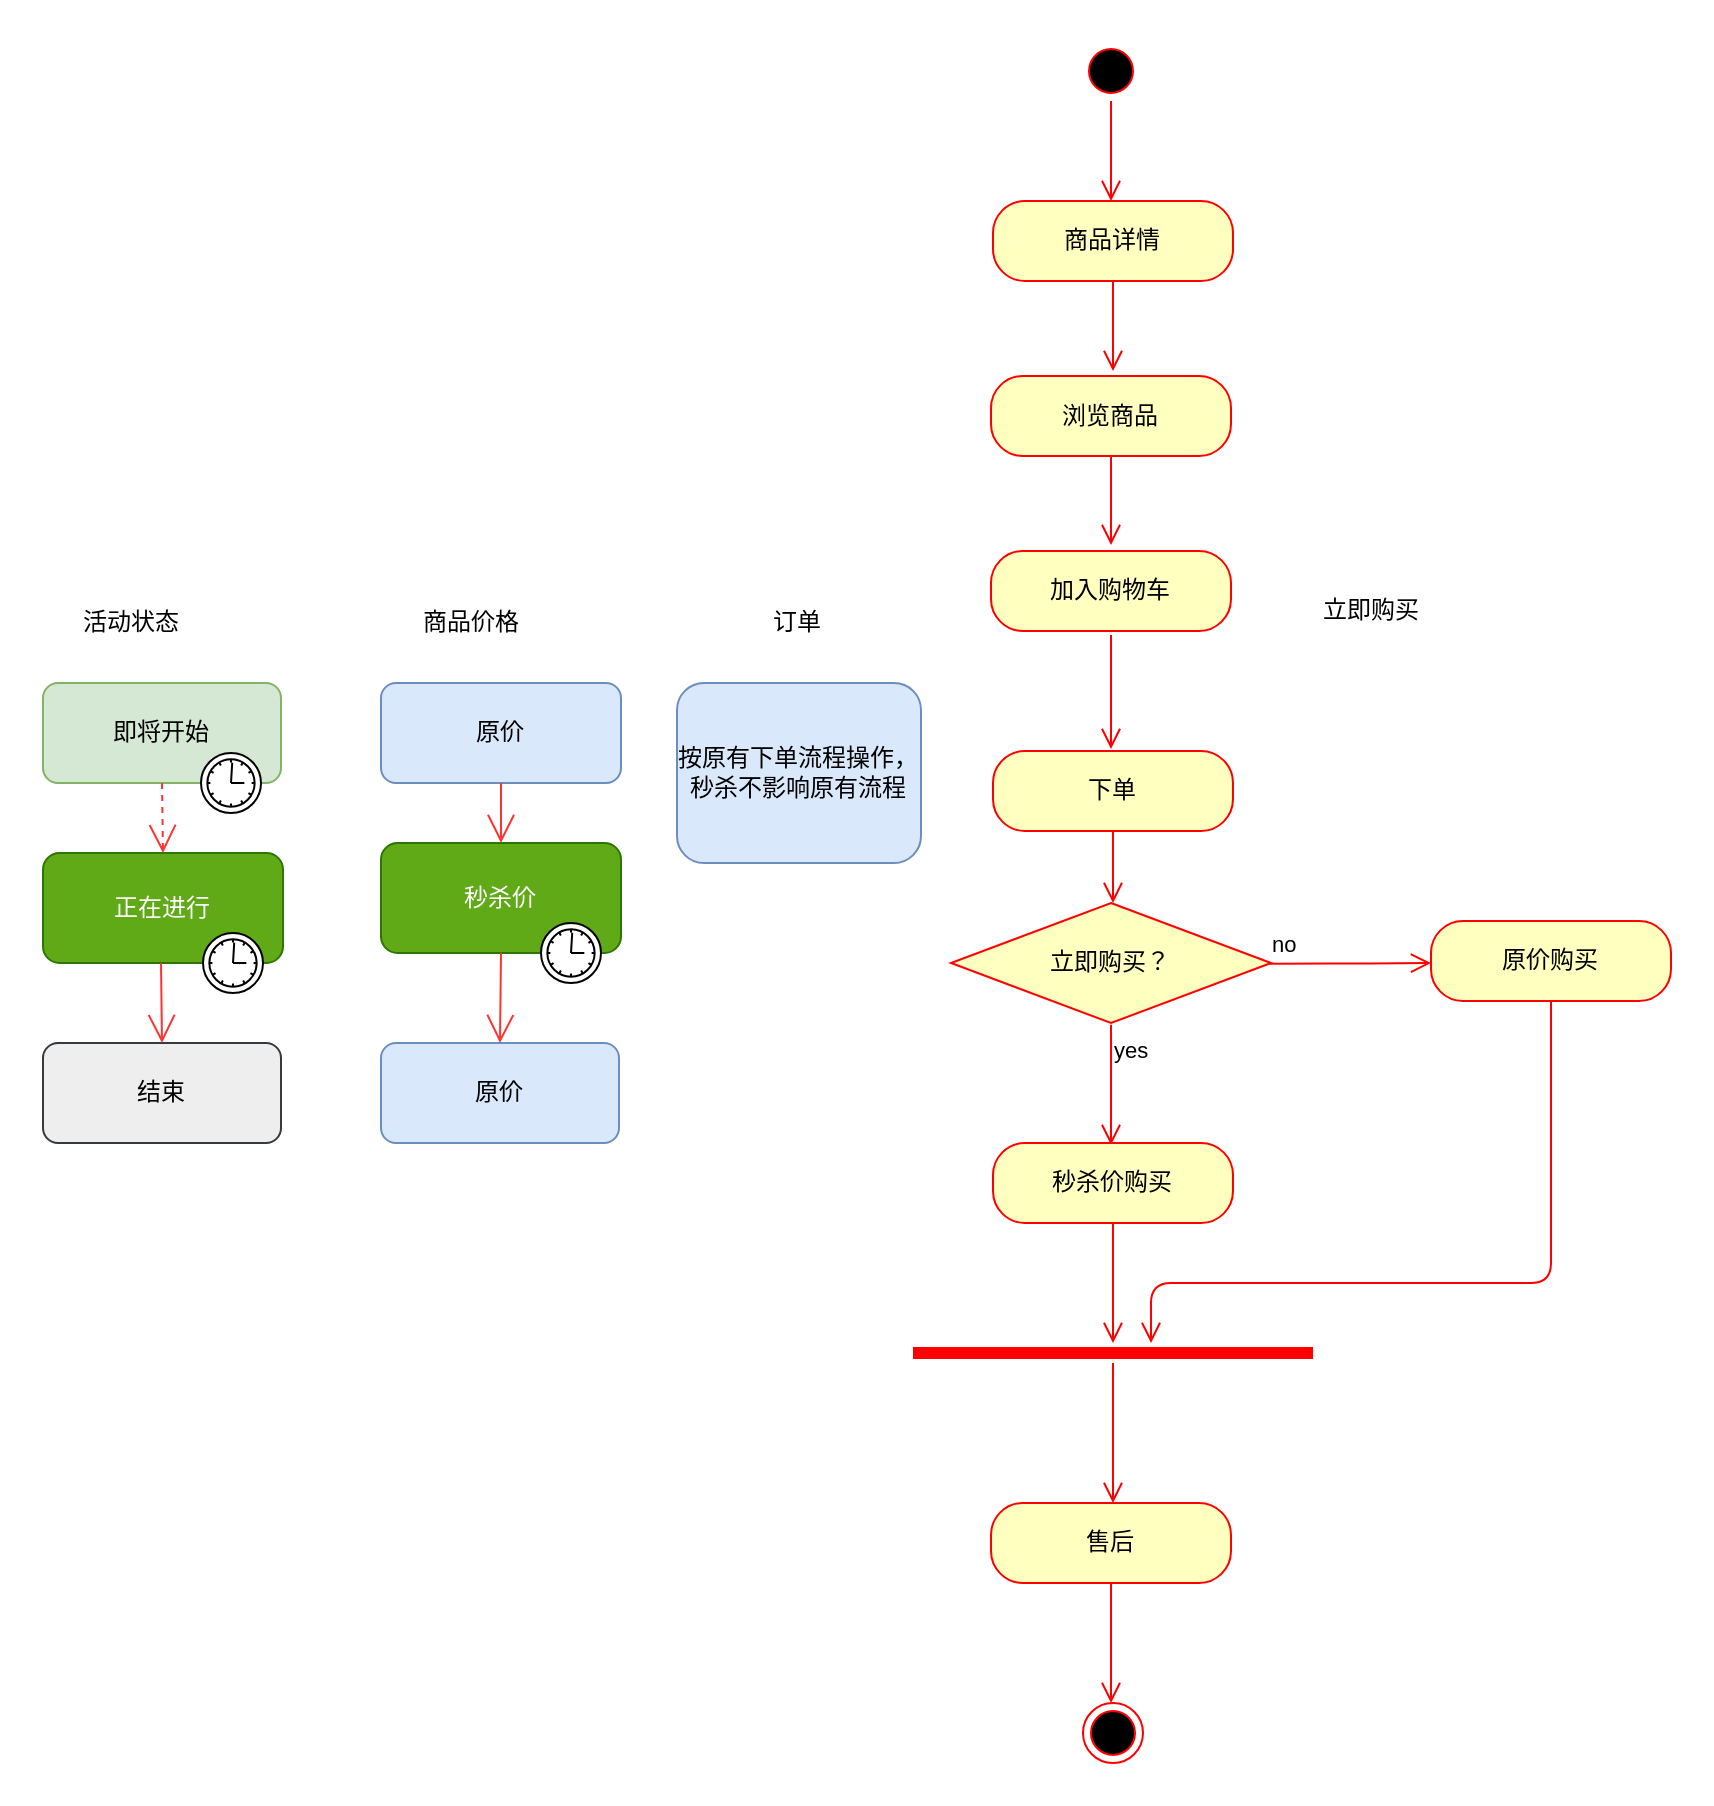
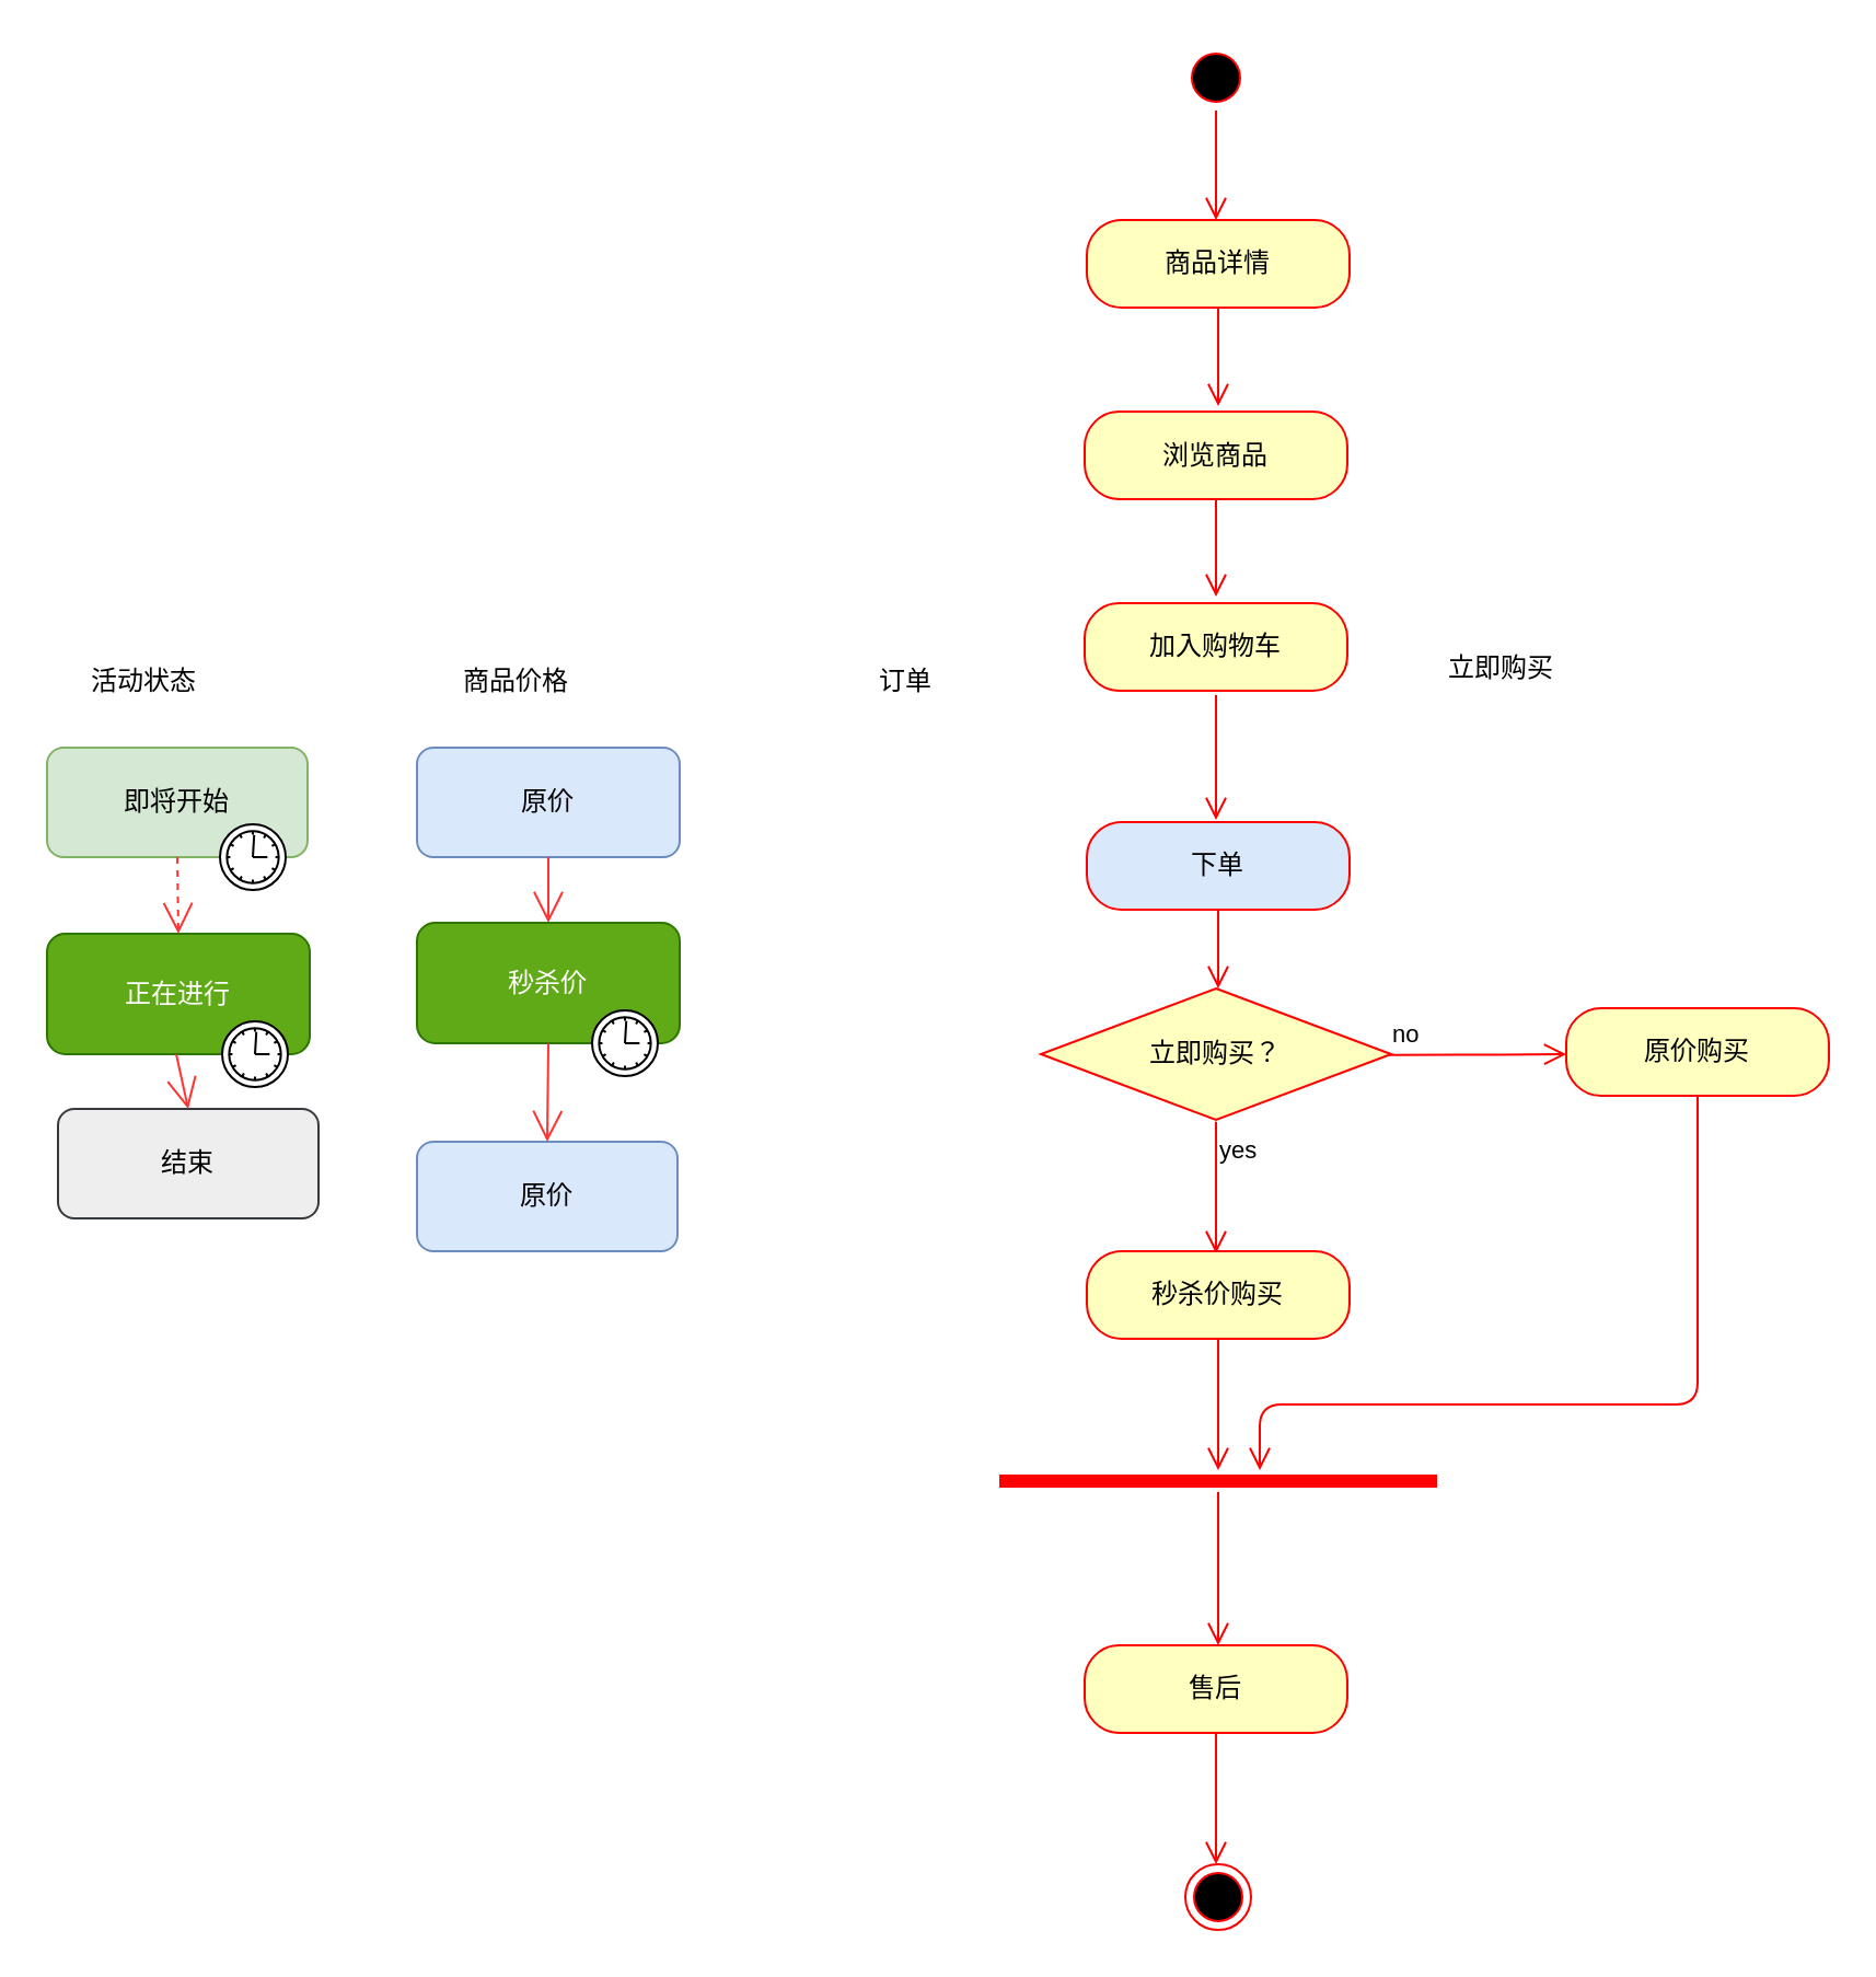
- <mxCell id="38" value="订单" style="text;html=1;align=center;verticalAlign=middle;resizable=0;points=[];;autosize=1;" vertex="1" parent="1"><mxGeometry x="373" y="301" width="50" height="20" as="geometry" /></mxCell>
+ <mxCell id="38" value="订单" style="text;html=1;align=center;verticalAlign=middle;resizable=0;points=[];;autosize=1;" vertex="1" parent="1"><mxGeometry x="388" y="301" width="50" height="20" as="geometry" /></mxCell>
- <mxCell id="39" value="按原有下单流程操作，秒杀不影响原有流程" style="shape=ext;rounded=1;html=1;whiteSpace=wrap;fillColor=#dae8fc;strokeColor=#6c8ebf;" vertex="1" parent="1"><mxGeometry x="338" y="341" width="122" height="90" as="geometry" /></mxCell>
- <mxCell id="12" value="下单" style="rounded=1;whiteSpace=wrap;html=1;arcSize=40;fontColor=#000000;fillColor=#ffffc0;strokeColor=#ff0000;" vertex="1" parent="1"><mxGeometry x="496" y="375" width="120" height="40" as="geometry" /></mxCell>
+ <mxCell id="12" value="下单" style="rounded=1;whiteSpace=wrap;html=1;arcSize=40;fontColor=#000000;fillColor=#dae8fc;strokeColor=#ff0000;" vertex="1" parent="1"><mxGeometry x="496" y="375" width="120" height="40" as="geometry" /></mxCell>
- <mxCell id="28" value="结束" style="shape=ext;rounded=1;html=1;whiteSpace=wrap;fillColor=#eeeeee;strokeColor=#36393d;" vertex="1" parent="1"><mxGeometry x="21" y="521" width="119" height="50" as="geometry" /></mxCell>
+ <mxCell id="28" value="结束" style="shape=ext;rounded=1;html=1;whiteSpace=wrap;fillColor=#eeeeee;strokeColor=#36393d;" vertex="1" parent="1"><mxGeometry x="26" y="506" width="119" height="50" as="geometry" /></mxCell>
